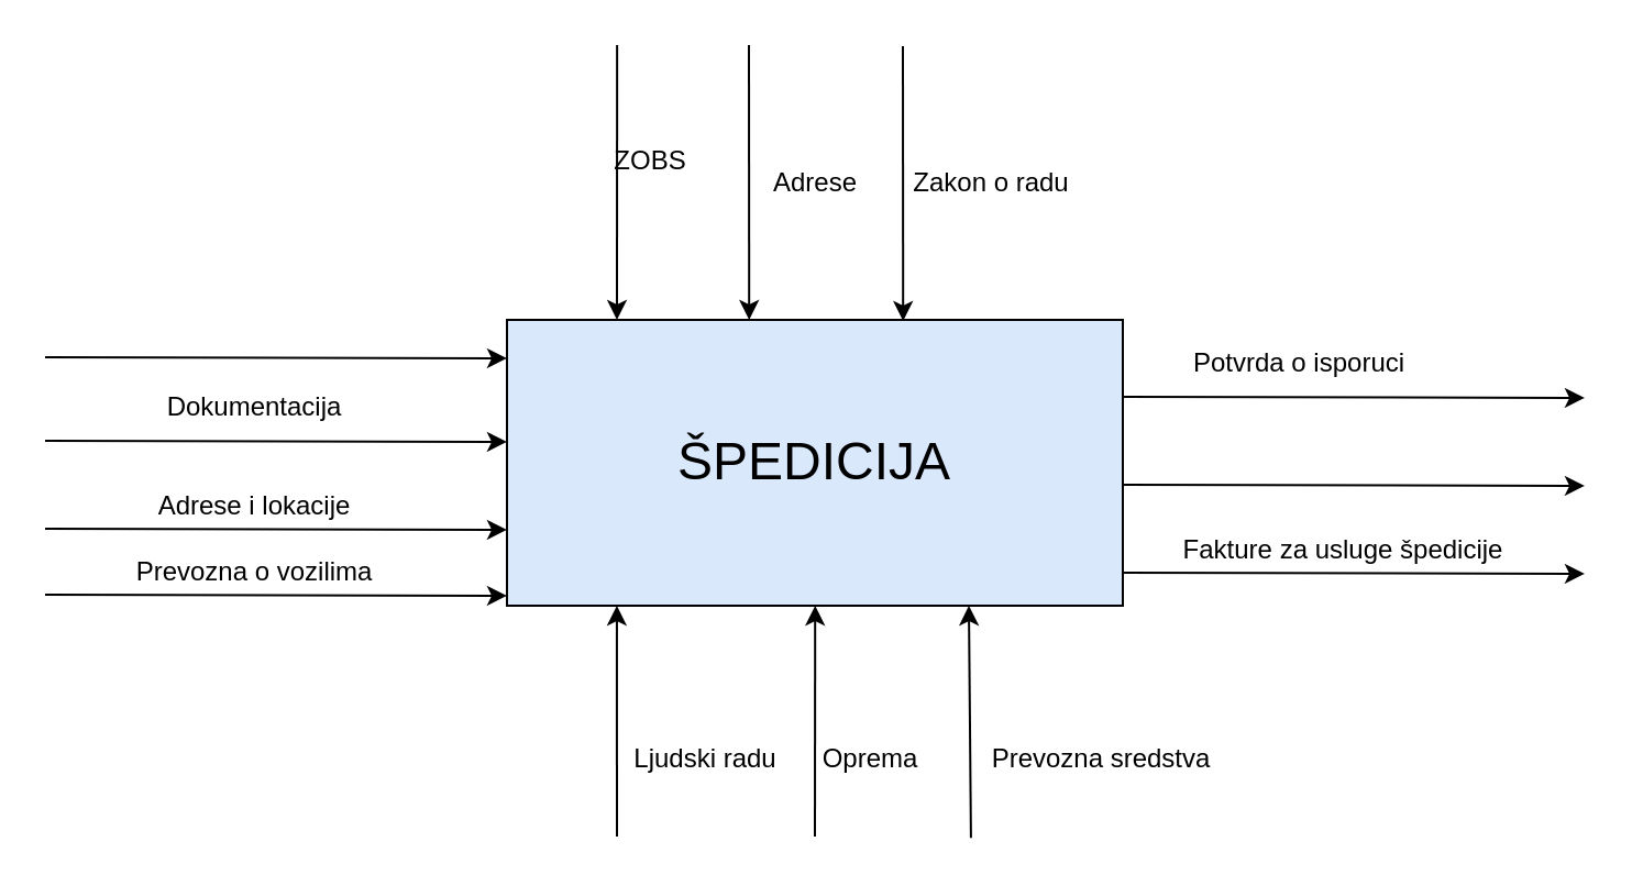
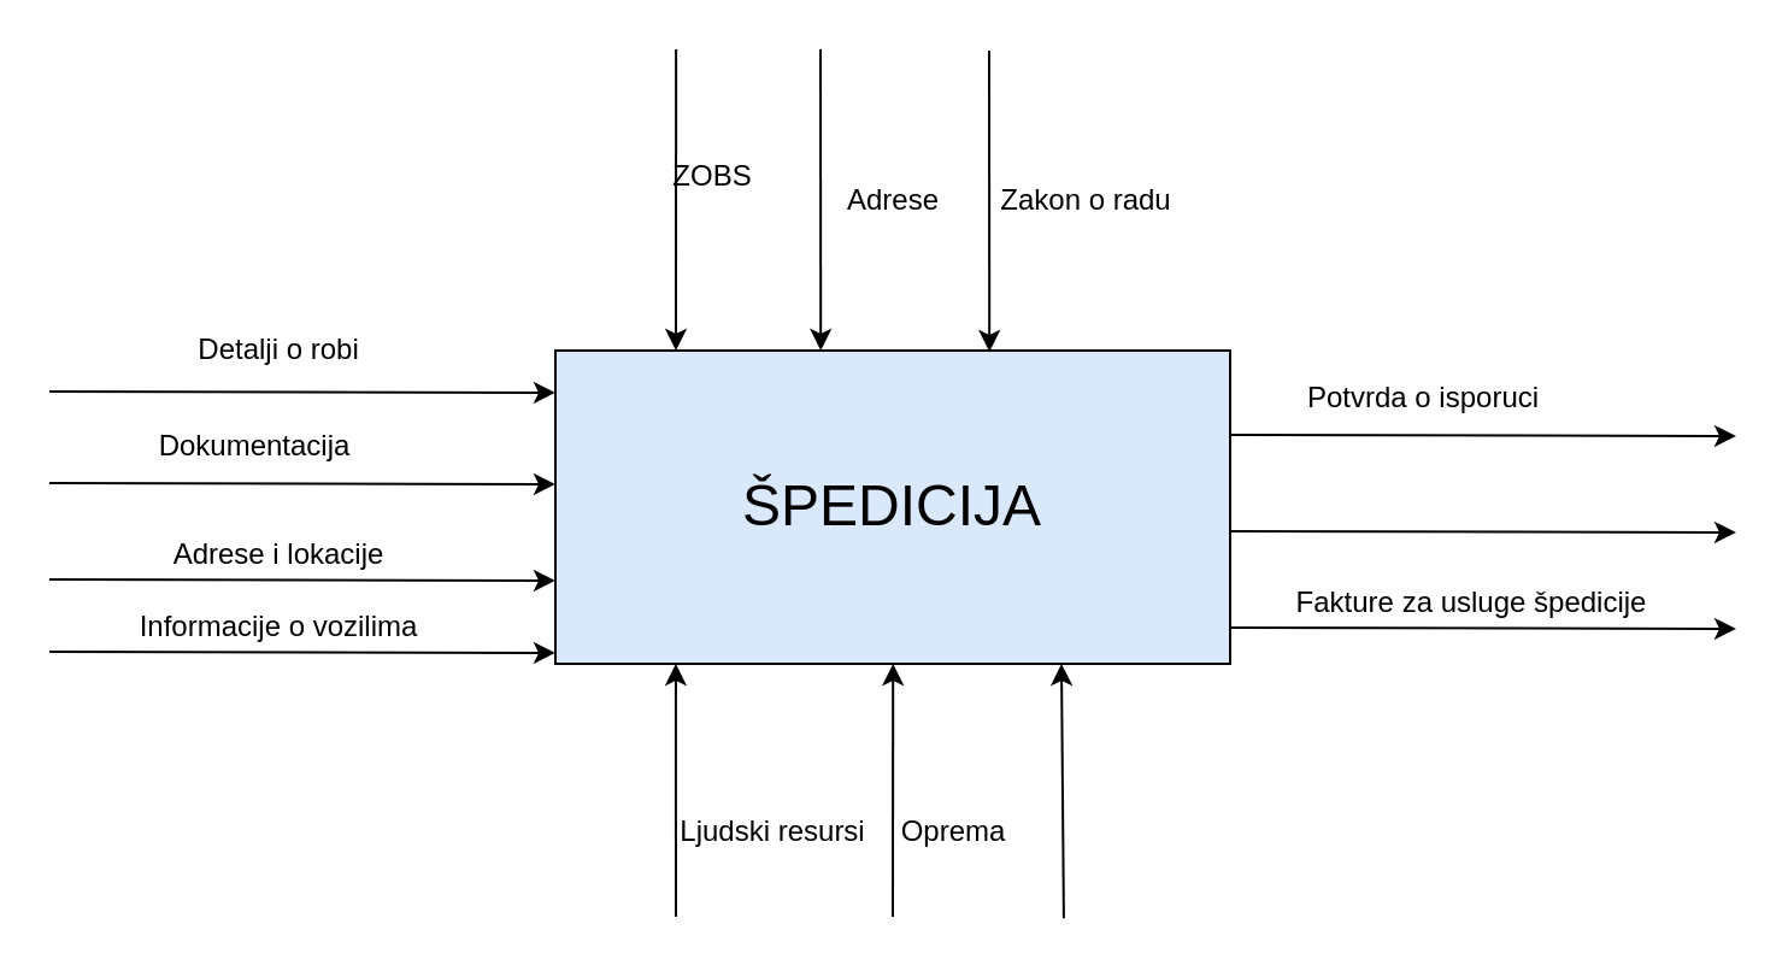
+ <mxCell id="6" value="Detalji o robi" style="text;html=1;align=center;verticalAlign=middle;resizable=0;points=[];autosize=1;strokeColor=none;fillColor=none;" vertex="1" parent="1"><mxGeometry x="70" y="130" width="90" height="30" as="geometry" /></mxCell>
- <mxCell id="8" value="Dokumentacija" style="text;html=1;align=center;verticalAlign=middle;resizable=0;points=[];autosize=1;strokeColor=none;fillColor=none;" vertex="1" parent="1"><mxGeometry x="65" y="170" width="100" height="30" as="geometry" /></mxCell>
+ <mxCell id="8" value="Dokumentacija" style="text;html=1;align=center;verticalAlign=middle;resizable=0;points=[];autosize=1;strokeColor=none;fillColor=none;" vertex="1" parent="1"><mxGeometry x="55" y="170" width="100" height="30" as="geometry" /></mxCell>
- <mxCell id="9" value="Prevozna o vozilima" style="text;html=1;align=center;verticalAlign=middle;resizable=0;points=[];autosize=1;strokeColor=none;fillColor=none;" vertex="1" parent="1"><mxGeometry x="45" y="245" width="140" height="30" as="geometry" /></mxCell>
+ <mxCell id="9" value="Informacije o vozilima" style="text;html=1;align=center;verticalAlign=middle;resizable=0;points=[];autosize=1;strokeColor=none;fillColor=none;" vertex="1" parent="1"><mxGeometry x="45" y="245" width="140" height="30" as="geometry" /></mxCell>
- <mxCell id="17" value="Ljudski radu" style="text;html=1;align=center;verticalAlign=middle;resizable=0;points=[];autosize=1;strokeColor=none;fillColor=none;" vertex="1" parent="1"><mxGeometry x="270" y="330" width="100" height="30" as="geometry" /></mxCell>
+ <mxCell id="17" value="Ljudski resursi" style="text;html=1;align=center;verticalAlign=middle;resizable=0;points=[];autosize=1;strokeColor=none;fillColor=none;" vertex="1" parent="1"><mxGeometry x="270" y="330" width="100" height="30" as="geometry" /></mxCell>
- <mxCell id="27" value="Prevozna sredstva" style="text;html=1;align=center;verticalAlign=middle;resizable=0;points=[];autosize=1;strokeColor=none;fillColor=none;" vertex="1" parent="1"><mxGeometry x="440" y="330" width="120" height="30" as="geometry" /></mxCell>
